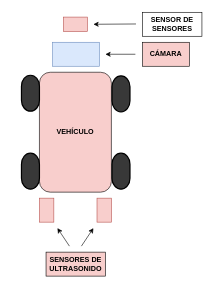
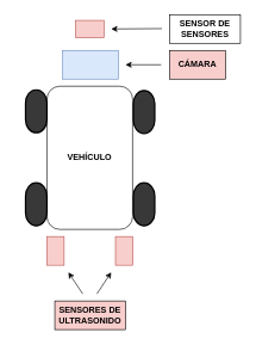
- <mxCell id="2" value="&lt;b&gt;VEHÍCULO&lt;/b&gt;" style="rounded=1;whiteSpace=wrap;html=1;fillColor=#f8cecc;" parent="1" vertex="1"><mxGeometry x="65" y="120" width="120" height="200" as="geometry" /></mxCell>
+ <mxCell id="2" value="&lt;b&gt;VEHÍCULO&lt;/b&gt;" style="rounded=1;whiteSpace=wrap;html=1;" parent="1" vertex="1"><mxGeometry x="65" y="120" width="120" height="200" as="geometry" /></mxCell>
